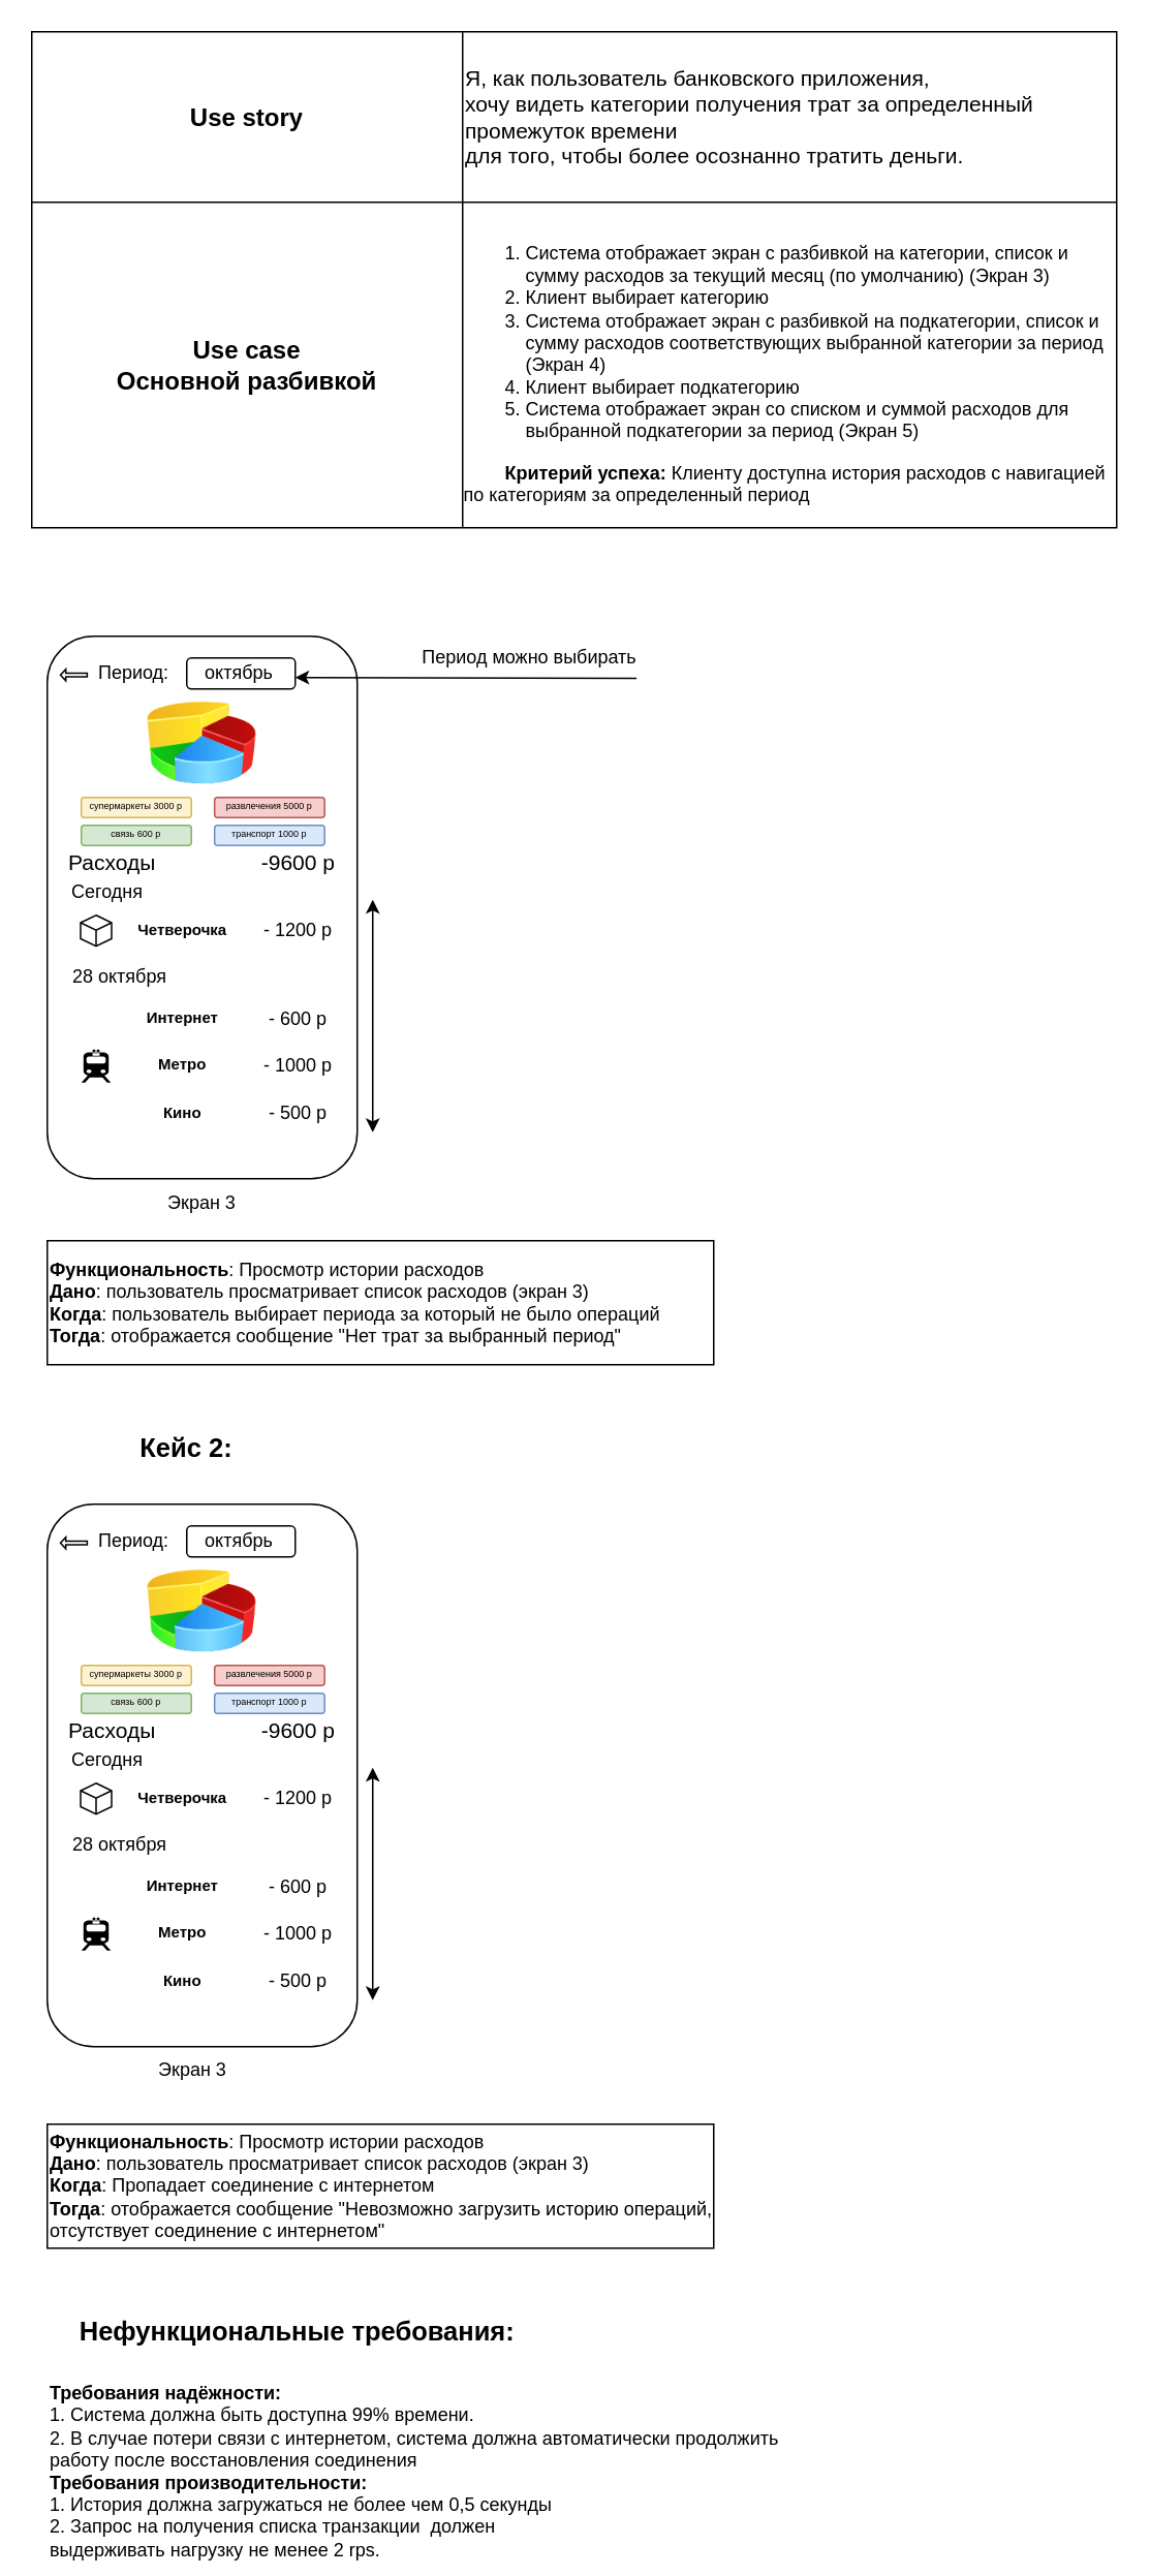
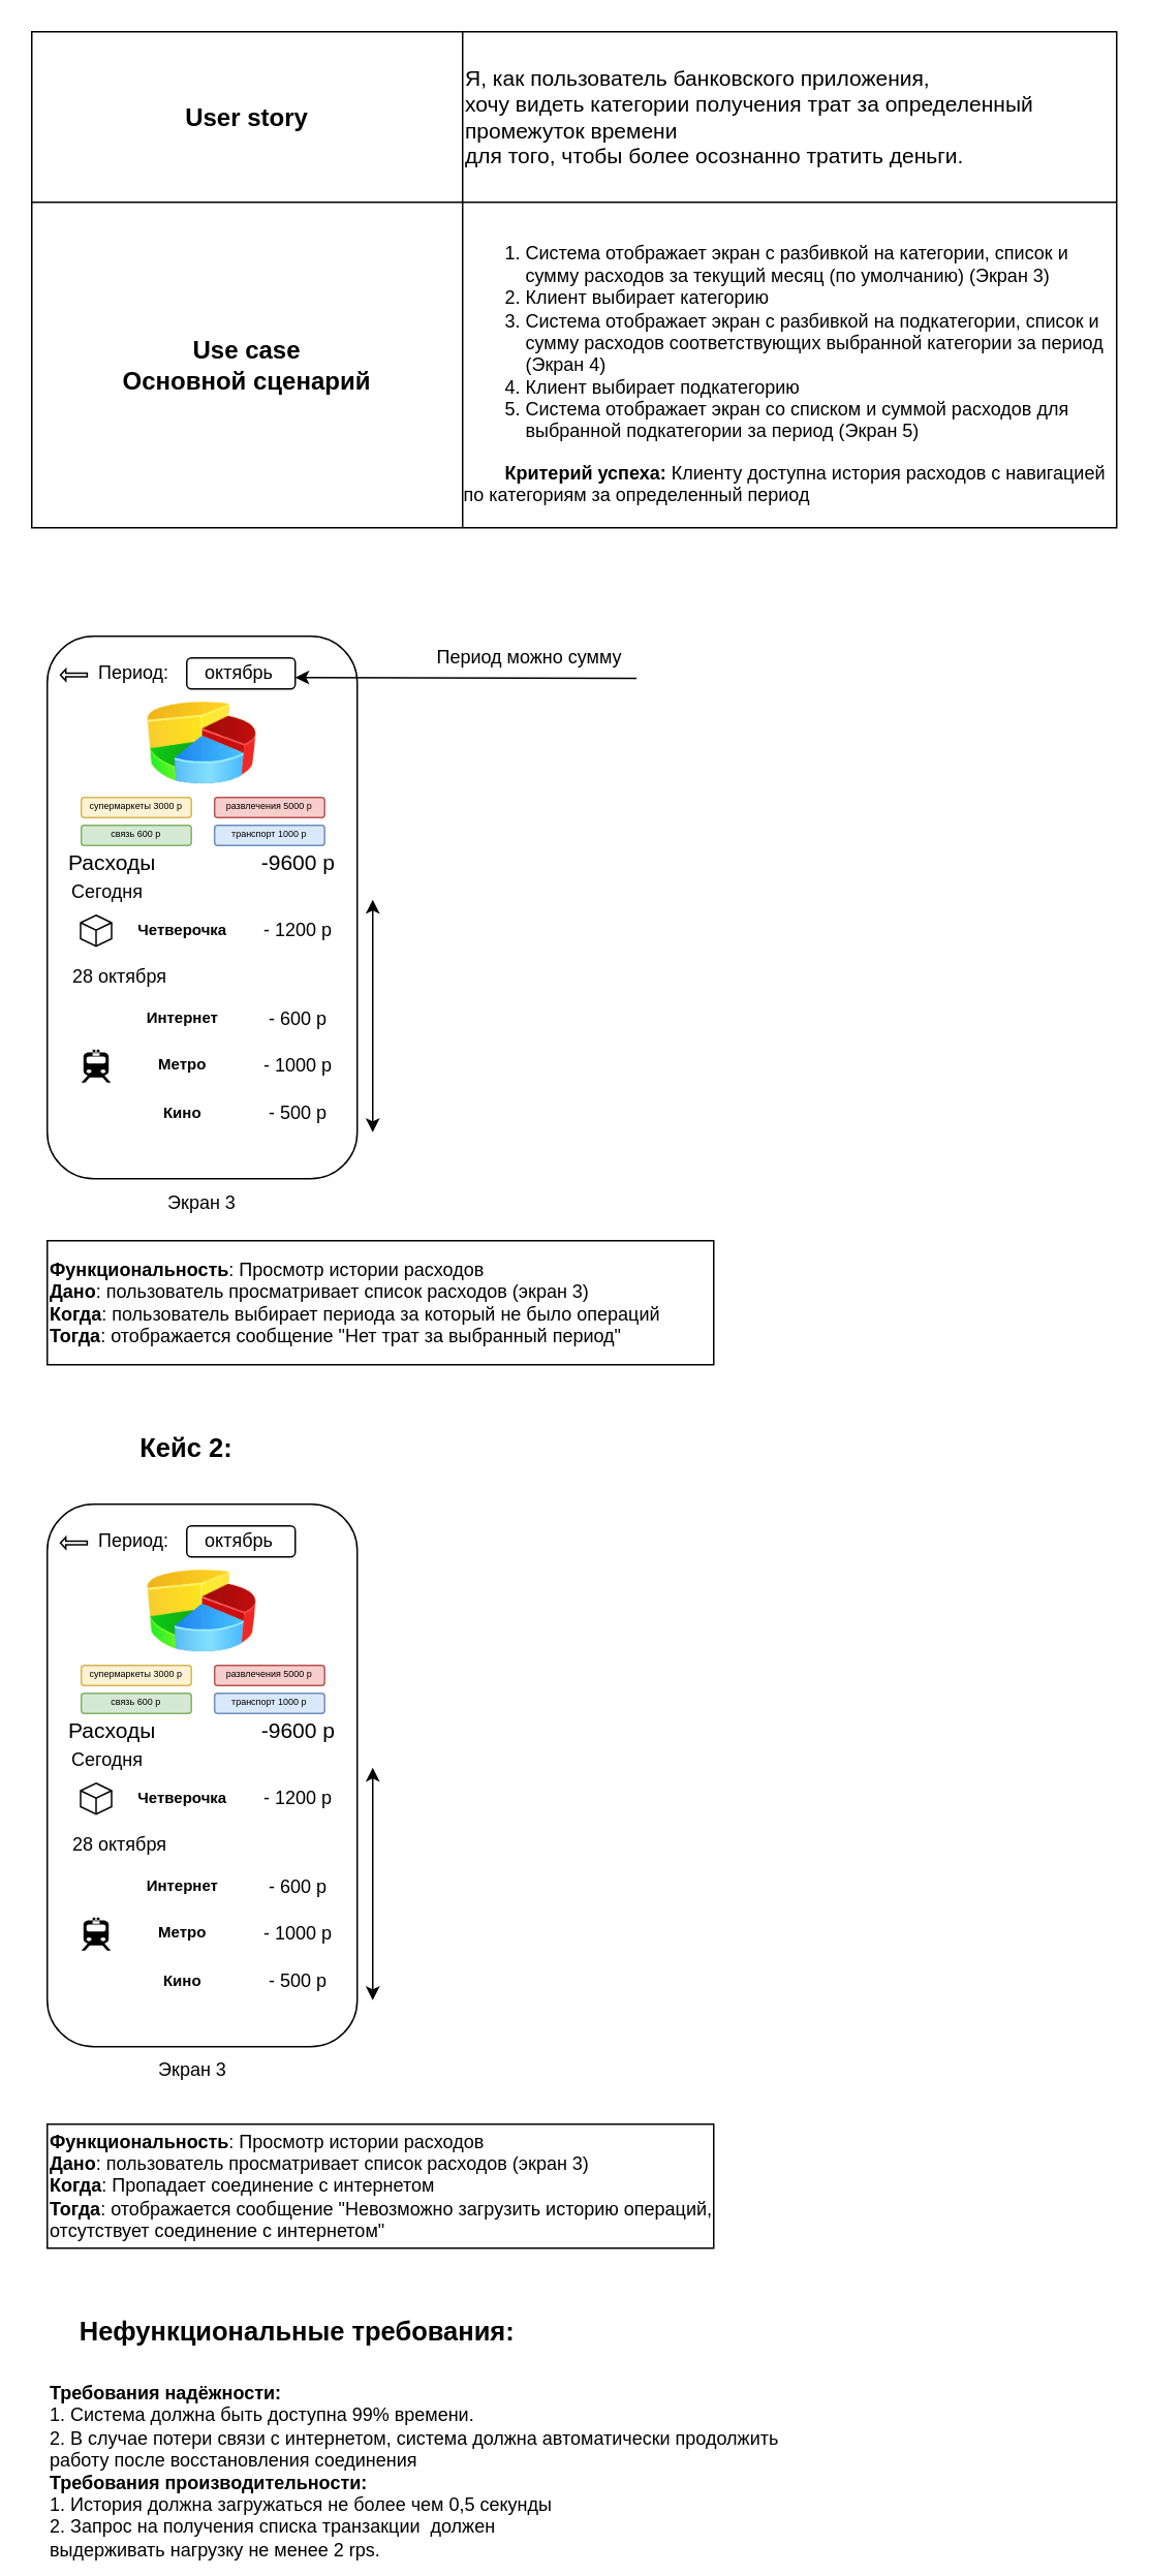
- <mxCell id="33" value="&lt;b&gt;Use story&lt;/b&gt;" style="shape=partialRectangle;html=1;whiteSpace=wrap;connectable=0;strokeColor=inherit;overflow=hidden;fillColor=none;top=0;left=0;bottom=0;right=0;pointerEvents=1;fontSize=16;" vertex="1" parent="32"><mxGeometry width="278" height="110" as="geometry"><mxRectangle width="278" height="110" as="alternateBounds" /></mxGeometry></mxCell>
+ <mxCell id="33" value="&lt;b&gt;User story&lt;/b&gt;" style="shape=partialRectangle;html=1;whiteSpace=wrap;connectable=0;strokeColor=inherit;overflow=hidden;fillColor=none;top=0;left=0;bottom=0;right=0;pointerEvents=1;fontSize=16;" vertex="1" parent="32"><mxGeometry width="278" height="110" as="geometry"><mxRectangle width="278" height="110" as="alternateBounds" /></mxGeometry></mxCell>
- <mxCell id="36" value="&lt;div&gt;&lt;b&gt;&lt;font&gt;Use case&lt;/font&gt;&lt;/b&gt;&lt;/div&gt;&lt;b&gt;&lt;font&gt;Основной разбивкой&lt;/font&gt;&lt;/b&gt;" style="shape=partialRectangle;html=1;whiteSpace=wrap;connectable=0;strokeColor=inherit;overflow=hidden;fillColor=none;top=0;left=0;bottom=0;right=0;pointerEvents=1;fontSize=16;" vertex="1" parent="35"><mxGeometry width="278" height="210" as="geometry"><mxRectangle width="278" height="210" as="alternateBounds" /></mxGeometry></mxCell>
+ <mxCell id="36" value="&lt;div&gt;&lt;b&gt;&lt;font&gt;Use case&lt;/font&gt;&lt;/b&gt;&lt;/div&gt;&lt;b&gt;&lt;font&gt;Основной сценарий&lt;/font&gt;&lt;/b&gt;" style="shape=partialRectangle;html=1;whiteSpace=wrap;connectable=0;strokeColor=inherit;overflow=hidden;fillColor=none;top=0;left=0;bottom=0;right=0;pointerEvents=1;fontSize=16;" vertex="1" parent="35"><mxGeometry width="278" height="210" as="geometry"><mxRectangle width="278" height="210" as="alternateBounds" /></mxGeometry></mxCell>
- <mxCell id="30" value="Период можно выбирать&amp;nbsp;" style="text;html=1;align=center;verticalAlign=middle;whiteSpace=wrap;rounded=0;" vertex="1" parent="2"><mxGeometry x="230" y="-1.25" width="166" height="30" as="geometry" /></mxCell>
+ <mxCell id="30" value="Период можно сумму&amp;nbsp;" style="text;html=1;align=center;verticalAlign=middle;whiteSpace=wrap;rounded=0;" vertex="1" parent="2"><mxGeometry x="230" y="-1.25" width="166" height="30" as="geometry" /></mxCell>
